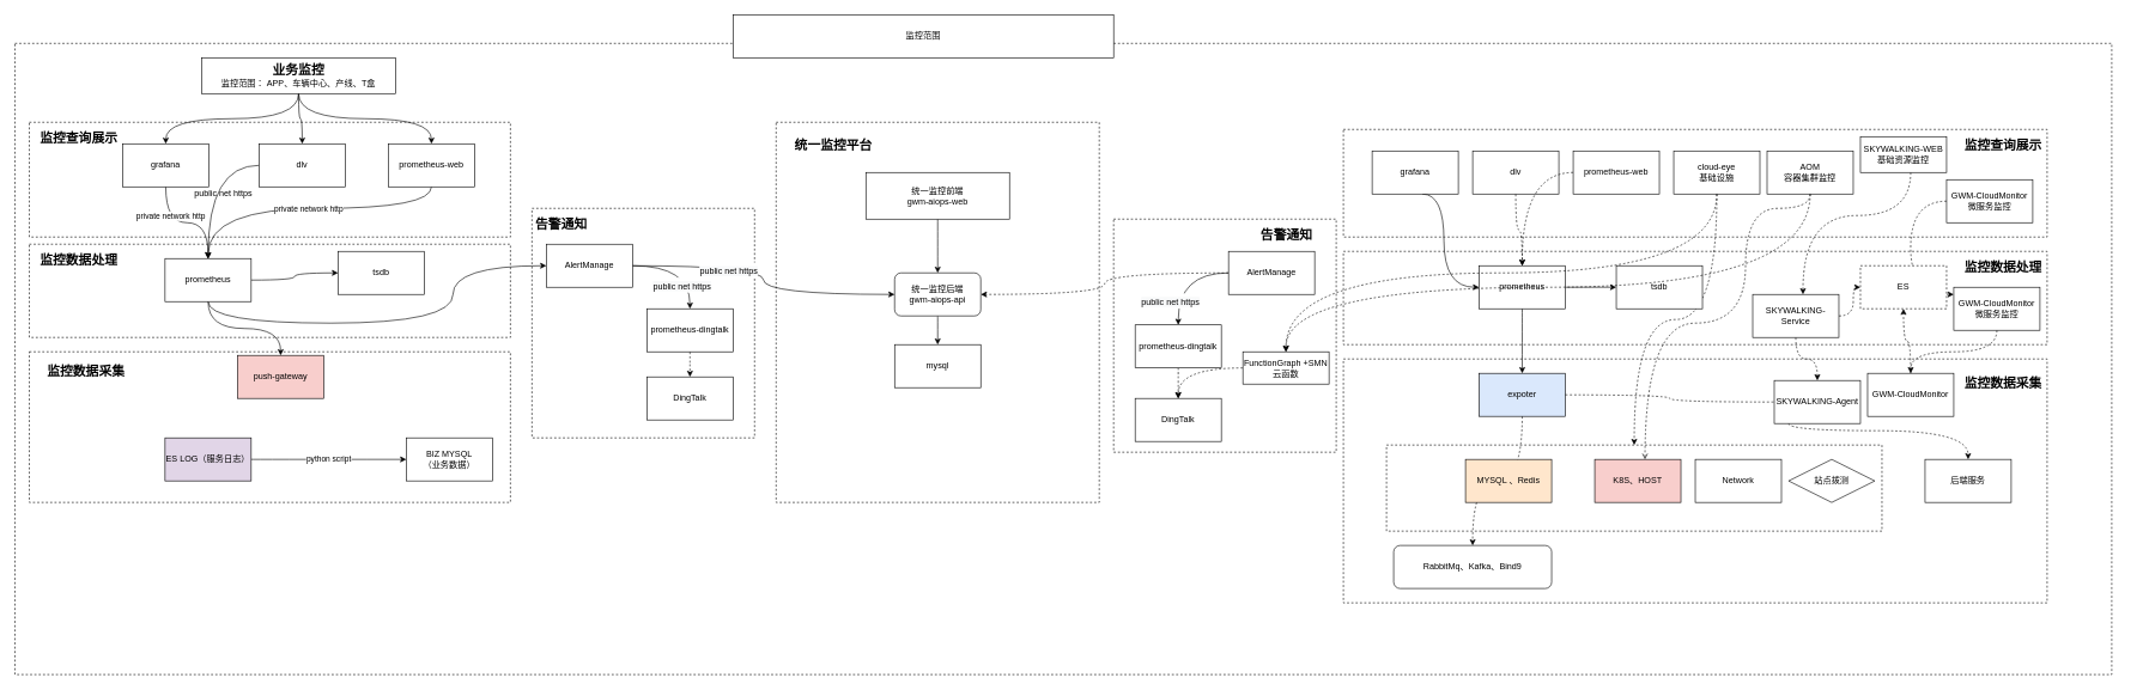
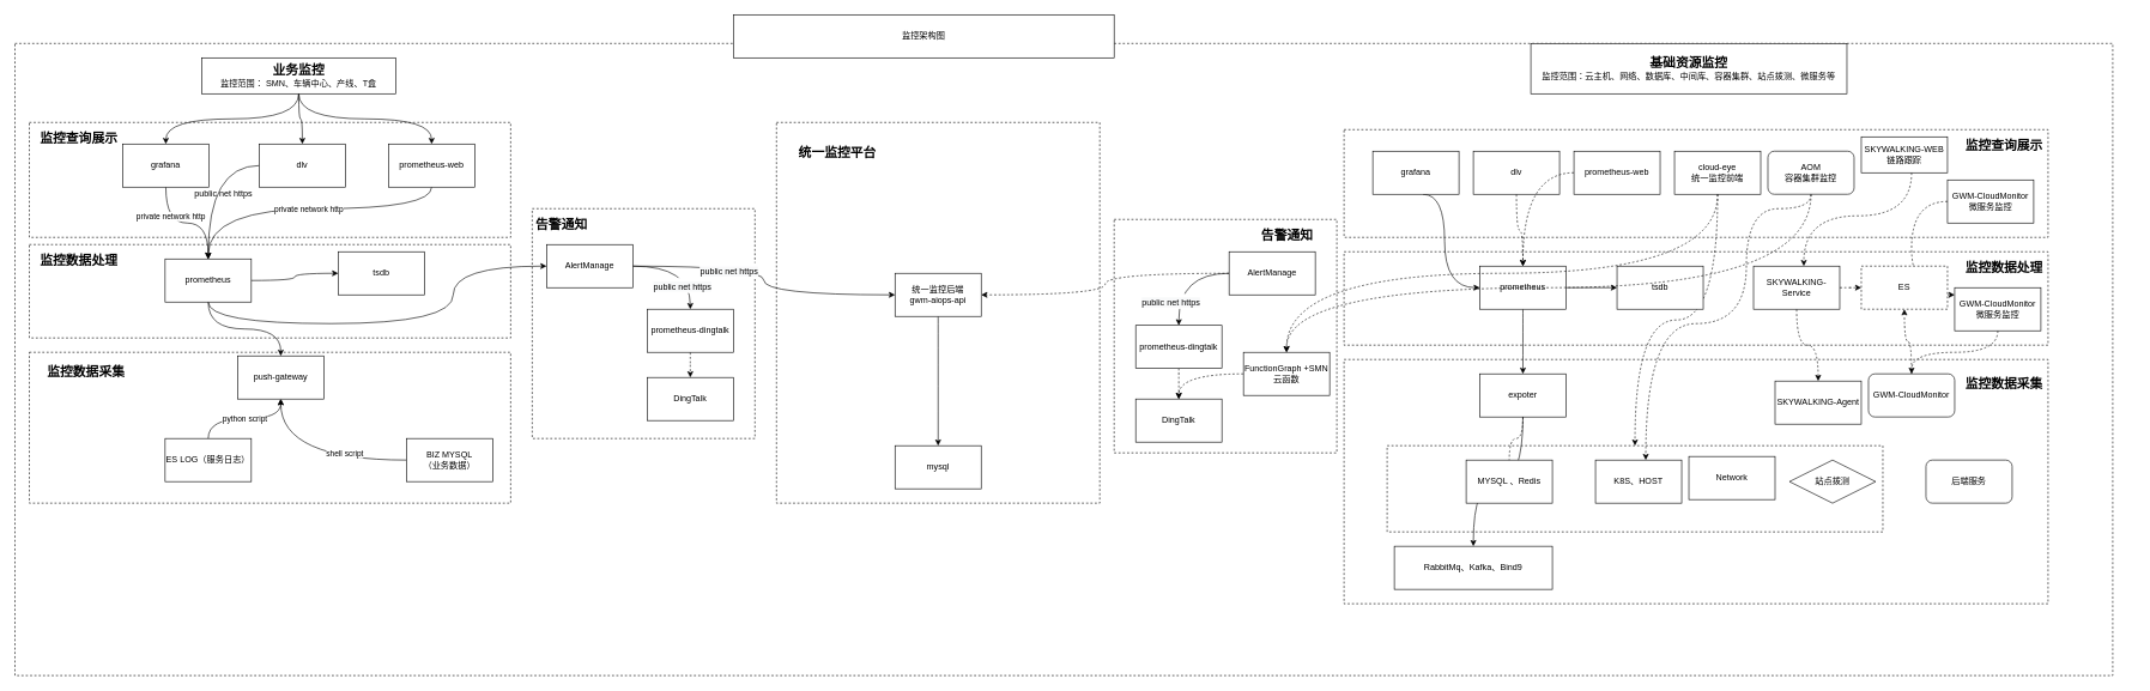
- <mxCell id="12" value="监控范围" style="rounded=0;whiteSpace=wrap;html=1;" vertex="1" parent="1"><mxGeometry x="1020" y="20" width="530" height="60" as="geometry" /></mxCell>
+ <mxCell id="12" value="监控架构图" style="rounded=0;whiteSpace=wrap;html=1;" vertex="1" parent="1"><mxGeometry x="1020" y="20" width="530" height="60" as="geometry" /></mxCell>
+ <mxCell id="54" value="&lt;font style=&quot;font-size: 18px&quot;&gt;&lt;b&gt;基础资源监控&lt;br&gt;&lt;/b&gt;&lt;/font&gt;监控范围：云主机、网络、数据库、中间库、容器集群、站点拨测、微服务等" style="rounded=0;whiteSpace=wrap;html=1;" vertex="1" parent="1"><mxGeometry x="2130" y="60" width="440" height="70" as="geometry" /></mxCell>
- <mxCell id="16" value="&lt;font style=&quot;font-size: 18px&quot;&gt;&lt;b&gt;业务监控&lt;br&gt;&lt;/b&gt;&lt;/font&gt;监控范围： APP、车辆中心、产线、T盒" style="rounded=0;whiteSpace=wrap;html=1;" vertex="1" parent="1"><mxGeometry x="280" y="80" width="270" height="50" as="geometry" /></mxCell>
+ <mxCell id="16" value="&lt;font style=&quot;font-size: 18px&quot;&gt;&lt;b&gt;业务监控&lt;br&gt;&lt;/b&gt;&lt;/font&gt;监控范围： SMN、车辆中心、产线、T盒" style="rounded=0;whiteSpace=wrap;html=1;" vertex="1" parent="1"><mxGeometry x="280" y="80" width="270" height="50" as="geometry" /></mxCell>
- <mxCell id="53" value="&lt;h1&gt;&lt;span style=&quot;font-size: 18px&quot;&gt;统一监控平台&lt;/span&gt;&lt;/h1&gt;" style="text;html=1;strokeColor=none;fillColor=none;spacing=5;spacingTop=-20;whiteSpace=wrap;overflow=hidden;rounded=0;" vertex="1" parent="1"><mxGeometry x="1101" y="180" width="130" height="40" as="geometry" /></mxCell>
+ <mxCell id="53" value="&lt;h1&gt;&lt;span style=&quot;font-size: 18px&quot;&gt;统一监控平台&lt;/span&gt;&lt;/h1&gt;" style="text;html=1;strokeColor=none;fillColor=none;spacing=5;spacingTop=-20;whiteSpace=wrap;overflow=hidden;rounded=0;" vertex="1" parent="1"><mxGeometry x="1106" y="190" width="130" height="40" as="geometry" /></mxCell>
- <mxCell id="68" value="SKYWALKING-WEB&lt;br&gt;基础资源监控" style="rounded=0;whiteSpace=wrap;html=1;" vertex="1" parent="1"><mxGeometry x="2590" y="190" width="120" height="50" as="geometry" /></mxCell>
+ <mxCell id="68" value="SKYWALKING-WEB&lt;br&gt;链路跟踪" style="rounded=0;whiteSpace=wrap;html=1;" vertex="1" parent="1"><mxGeometry x="2590" y="190" width="120" height="50" as="geometry" /></mxCell>
- <mxCell id="65" value="cloud-eye&lt;br&gt;基础设施" style="rounded=0;whiteSpace=wrap;html=1;" vertex="1" parent="1"><mxGeometry x="2330" y="210" width="120" height="60" as="geometry" /></mxCell>
+ <mxCell id="65" value="cloud-eye&lt;br&gt;统一监控前端" style="rounded=0;whiteSpace=wrap;html=1;" vertex="1" parent="1"><mxGeometry x="2330" y="210" width="120" height="60" as="geometry" /></mxCell>
- <mxCell id="66" value="AOM&lt;br&gt;容器集群监控" style="rounded=0;whiteSpace=wrap;html=1;" vertex="1" parent="1"><mxGeometry x="2460" y="210" width="120" height="60" as="geometry" /></mxCell>
+ <mxCell id="66" value="AOM&lt;br&gt;容器集群监控" style="whiteSpace=wrap;html=1;rounded=1;" vertex="1" parent="1"><mxGeometry x="2460" y="210" width="120" height="60" as="geometry" /></mxCell>
- <mxCell id="23" value="统一监控前端&lt;br&gt;gwm-aiops-web" style="rounded=0;whiteSpace=wrap;html=1;" vertex="1" parent="1"><mxGeometry x="1205" y="240" width="200" height="65" as="geometry" /></mxCell>
- <mxCell id="22" style="edgeStyle=orthogonalEdgeStyle;curved=1;rounded=0;orthogonalLoop=1;jettySize=auto;html=1;entryX=0.5;entryY=0;entryDx=0;entryDy=0;" edge="1" parent="1" source="23" target="31"><mxGeometry relative="1" as="geometry" /></mxCell>
- <mxCell id="31" value="统一监控后端&lt;br&gt;gwm-aiops-api" style="whiteSpace=wrap;html=1;rounded=1;" vertex="1" parent="1"><mxGeometry x="1245" y="380" width="120" height="60" as="geometry" /></mxCell>
+ <mxCell id="31" value="统一监控后端&lt;br&gt;gwm-aiops-api" style="rounded=0;whiteSpace=wrap;html=1;" vertex="1" parent="1"><mxGeometry x="1245" y="380" width="120" height="60" as="geometry" /></mxCell>
- <mxCell id="85" value="SKYWALKING-Service" style="rounded=0;whiteSpace=wrap;html=1;" vertex="1" parent="1"><mxGeometry x="2440" y="410" width="120" height="60" as="geometry" /></mxCell>
+ <mxCell id="85" value="SKYWALKING-Service" style="rounded=0;whiteSpace=wrap;html=1;" vertex="1" parent="1"><mxGeometry x="2440" y="370" width="120" height="60" as="geometry" /></mxCell>
- <mxCell id="33" value="mysql" style="rounded=0;whiteSpace=wrap;html=1;" vertex="1" parent="1"><mxGeometry x="1245" y="480" width="120" height="60" as="geometry" /></mxCell>
+ <mxCell id="33" value="mysql" style="rounded=0;whiteSpace=wrap;html=1;" vertex="1" parent="1"><mxGeometry x="1245" y="620" width="120" height="60" as="geometry" /></mxCell>
- <mxCell id="107" value="FunctionGraph +SMN&lt;br&gt;云函数" style="rounded=0;whiteSpace=wrap;html=1;" vertex="1" parent="1"><mxGeometry x="1730" y="490" width="120" height="45" as="geometry" /></mxCell>
+ <mxCell id="107" value="FunctionGraph +SMN&lt;br&gt;云函数" style="rounded=0;whiteSpace=wrap;html=1;" vertex="1" parent="1"><mxGeometry x="1730" y="490" width="120" height="60" as="geometry" /></mxCell>
- <mxCell id="42" value="push-gateway" style="rounded=0;whiteSpace=wrap;html=1;fillColor=#f8cecc;" vertex="1" parent="1"><mxGeometry x="330" y="495" width="120" height="60" as="geometry" /></mxCell>
+ <mxCell id="42" value="push-gateway" style="rounded=0;whiteSpace=wrap;html=1;" vertex="1" parent="1"><mxGeometry x="330" y="495" width="120" height="60" as="geometry" /></mxCell>
- <mxCell id="77" value="expoter" style="rounded=0;whiteSpace=wrap;html=1;fillColor=#dae8fc;" vertex="1" parent="1"><mxGeometry x="2059" y="520" width="120" height="60" as="geometry" /></mxCell>
+ <mxCell id="77" value="expoter" style="rounded=0;whiteSpace=wrap;html=1;" vertex="1" parent="1"><mxGeometry x="2059" y="520" width="120" height="60" as="geometry" /></mxCell>
- <mxCell id="93" value="GWM-CloudMonitor" style="rounded=0;whiteSpace=wrap;html=1;" vertex="1" parent="1"><mxGeometry x="2600" y="520" width="120" height="60" as="geometry" /></mxCell>
+ <mxCell id="93" value="GWM-CloudMonitor" style="whiteSpace=wrap;html=1;rounded=1;" vertex="1" parent="1"><mxGeometry x="2600" y="520" width="120" height="60" as="geometry" /></mxCell>
- <mxCell id="96" value="" style="edgeStyle=orthogonalEdgeStyle;curved=1;rounded=0;orthogonalLoop=1;jettySize=auto;html=1;dashed=1;fontSize=18;endArrow=none;" edge="1" parent="1" source="77" target="87"><mxGeometry relative="1" as="geometry"><mxPoint x="2119" y="580" as="sourcePoint" /><mxPoint x="2050" y="760" as="targetPoint" /></mxGeometry></mxCell>
+ <mxCell id="96" value="" style="edgeStyle=orthogonalEdgeStyle;curved=1;rounded=0;orthogonalLoop=1;jettySize=auto;html=1;dashed=1;fontSize=18;endArrow=none;" edge="1" parent="1" source="77" target="95"><mxGeometry relative="1" as="geometry"><mxPoint x="2119" y="580" as="sourcePoint" /><mxPoint x="2050" y="760" as="targetPoint" /></mxGeometry></mxCell>
- <mxCell id="76" style="edgeStyle=orthogonalEdgeStyle;curved=1;rounded=0;orthogonalLoop=1;jettySize=auto;html=1;dashed=1;fontSize=18;" edge="1" parent="1" source="77" target="78"><mxGeometry relative="1" as="geometry" /></mxCell>
+ <mxCell id="76" style="edgeStyle=orthogonalEdgeStyle;curved=1;rounded=0;orthogonalLoop=1;jettySize=auto;html=1;dashed=0;fontSize=18;" edge="1" parent="1" source="77" target="78"><mxGeometry relative="1" as="geometry" /></mxCell>
+ <mxCell id="39" style="edgeStyle=orthogonalEdgeStyle;curved=1;rounded=0;orthogonalLoop=1;jettySize=auto;html=1;" edge="1" parent="1" source="41" target="42"><mxGeometry relative="1" as="geometry" /></mxCell>
+ <mxCell id="40" value="shell script" style="edgeLabel;html=1;align=center;verticalAlign=middle;resizable=0;points=[];" vertex="1" connectable="0" parent="39"><mxGeometry x="-0.163" y="5" relative="1" as="geometry"><mxPoint x="22" y="-15" as="offset" /></mxGeometry></mxCell>
- <mxCell id="86" style="edgeStyle=orthogonalEdgeStyle;curved=1;rounded=0;orthogonalLoop=1;jettySize=auto;html=1;dashed=1;fontSize=18;" edge="1" parent="1" source="87" target="94"><mxGeometry relative="1" as="geometry"><Array as="points"><mxPoint x="2490" y="600" /><mxPoint x="2740" y="600" /></Array></mxGeometry></mxCell>
- <mxCell id="63" style="edgeStyle=orthogonalEdgeStyle;curved=1;rounded=0;orthogonalLoop=1;jettySize=auto;html=1;dashed=1;fontSize=18;exitX=0.5;exitY=1;exitDx=0;exitDy=0;endArrow=open;" edge="1" parent="1" source="66" target="80"><mxGeometry relative="1" as="geometry"><Array as="points"><mxPoint x="2520" y="290" /><mxPoint x="2430" y="290" /><mxPoint x="2430" y="450" /><mxPoint x="2290" y="450" /></Array></mxGeometry></mxCell>
+ <mxCell id="63" style="edgeStyle=orthogonalEdgeStyle;curved=1;rounded=0;orthogonalLoop=1;jettySize=auto;html=1;dashed=1;fontSize=18;exitX=0.5;exitY=1;exitDx=0;exitDy=0;" edge="1" parent="1" source="66" target="80"><mxGeometry relative="1" as="geometry"><Array as="points"><mxPoint x="2520" y="290" /><mxPoint x="2430" y="290" /><mxPoint x="2430" y="450" /><mxPoint x="2290" y="450" /></Array></mxGeometry></mxCell>
- <mxCell id="38" value="ES LOG（服务日志）" style="rounded=0;whiteSpace=wrap;html=1;fillColor=#e1d5e7;" vertex="1" parent="1"><mxGeometry x="229" y="610" width="120" height="60" as="geometry" /></mxCell>
+ <mxCell id="38" value="ES LOG（服务日志）" style="rounded=0;whiteSpace=wrap;html=1;" vertex="1" parent="1"><mxGeometry x="229" y="610" width="120" height="60" as="geometry" /></mxCell>
- <mxCell id="37" value="python script" style="edgeStyle=orthogonalEdgeStyle;curved=1;rounded=0;orthogonalLoop=1;jettySize=auto;html=1;" edge="1" parent="1" source="38" target="41"><mxGeometry relative="1" as="geometry" /></mxCell>
+ <mxCell id="37" value="python script" style="edgeStyle=orthogonalEdgeStyle;curved=1;rounded=0;orthogonalLoop=1;jettySize=auto;html=1;" edge="1" parent="1" source="38" target="42"><mxGeometry relative="1" as="geometry" /></mxCell>
- <mxCell id="95" value="MYSQL 、Redis" style="rounded=0;whiteSpace=wrap;html=1;fillColor=#ffe6cc;" vertex="1" parent="1"><mxGeometry x="2040" y="640" width="120" height="60" as="geometry" /></mxCell>
+ <mxCell id="95" value="MYSQL 、Redis" style="rounded=0;whiteSpace=wrap;html=1;" vertex="1" parent="1"><mxGeometry x="2040" y="640" width="120" height="60" as="geometry" /></mxCell>
- <mxCell id="80" value="K8S、HOST" style="rounded=0;whiteSpace=wrap;html=1;fillColor=#f8cecc;" vertex="1" parent="1"><mxGeometry x="2220" y="640" width="120" height="60" as="geometry" /></mxCell>
+ <mxCell id="80" value="K8S、HOST" style="rounded=0;whiteSpace=wrap;html=1;" vertex="1" parent="1"><mxGeometry x="2220" y="640" width="120" height="60" as="geometry" /></mxCell>
- <mxCell id="79" value="Network" style="rounded=0;whiteSpace=wrap;html=1;" vertex="1" parent="1"><mxGeometry x="2360" y="640" width="120" height="60" as="geometry" /></mxCell>
+ <mxCell id="79" value="Network" style="rounded=0;whiteSpace=wrap;html=1;" vertex="1" parent="1"><mxGeometry x="2350" y="635" width="120" height="60" as="geometry" /></mxCell>
- <mxCell id="94" value="后端服务" style="rounded=0;whiteSpace=wrap;html=1;" vertex="1" parent="1"><mxGeometry x="2680" y="640" width="120" height="60" as="geometry" /></mxCell>
+ <mxCell id="94" value="后端服务" style="whiteSpace=wrap;html=1;rounded=1;" vertex="1" parent="1"><mxGeometry x="2680" y="640" width="120" height="60" as="geometry" /></mxCell>
- <mxCell id="78" value="RabbitMq、Kafka、Bind9" style="whiteSpace=wrap;html=1;rounded=1;" vertex="1" parent="1"><mxGeometry x="1940" y="760" width="220" height="60" as="geometry" /></mxCell>
+ <mxCell id="78" value="RabbitMq、Kafka、Bind9" style="rounded=0;whiteSpace=wrap;html=1;" vertex="1" parent="1"><mxGeometry x="1940" y="760" width="220" height="60" as="geometry" /></mxCell>
